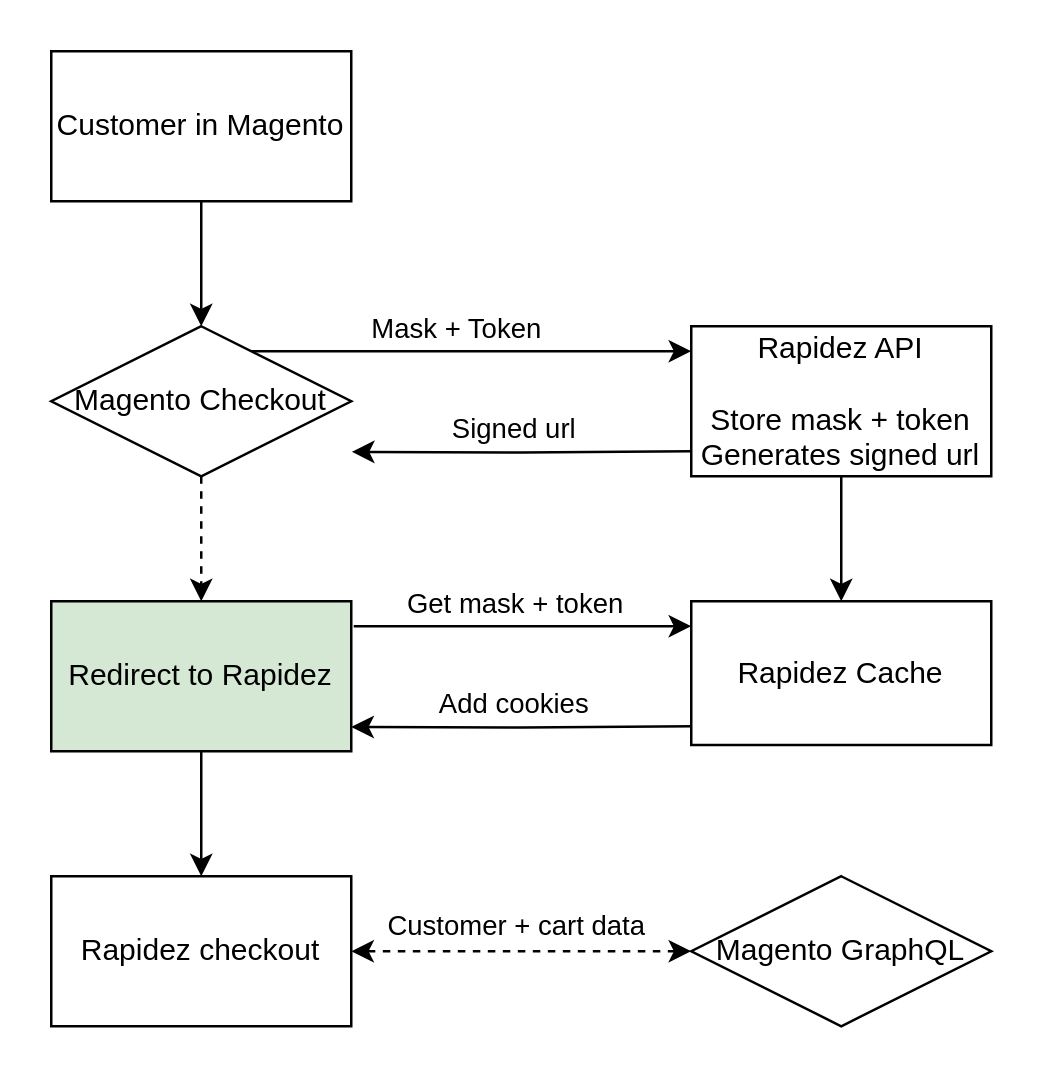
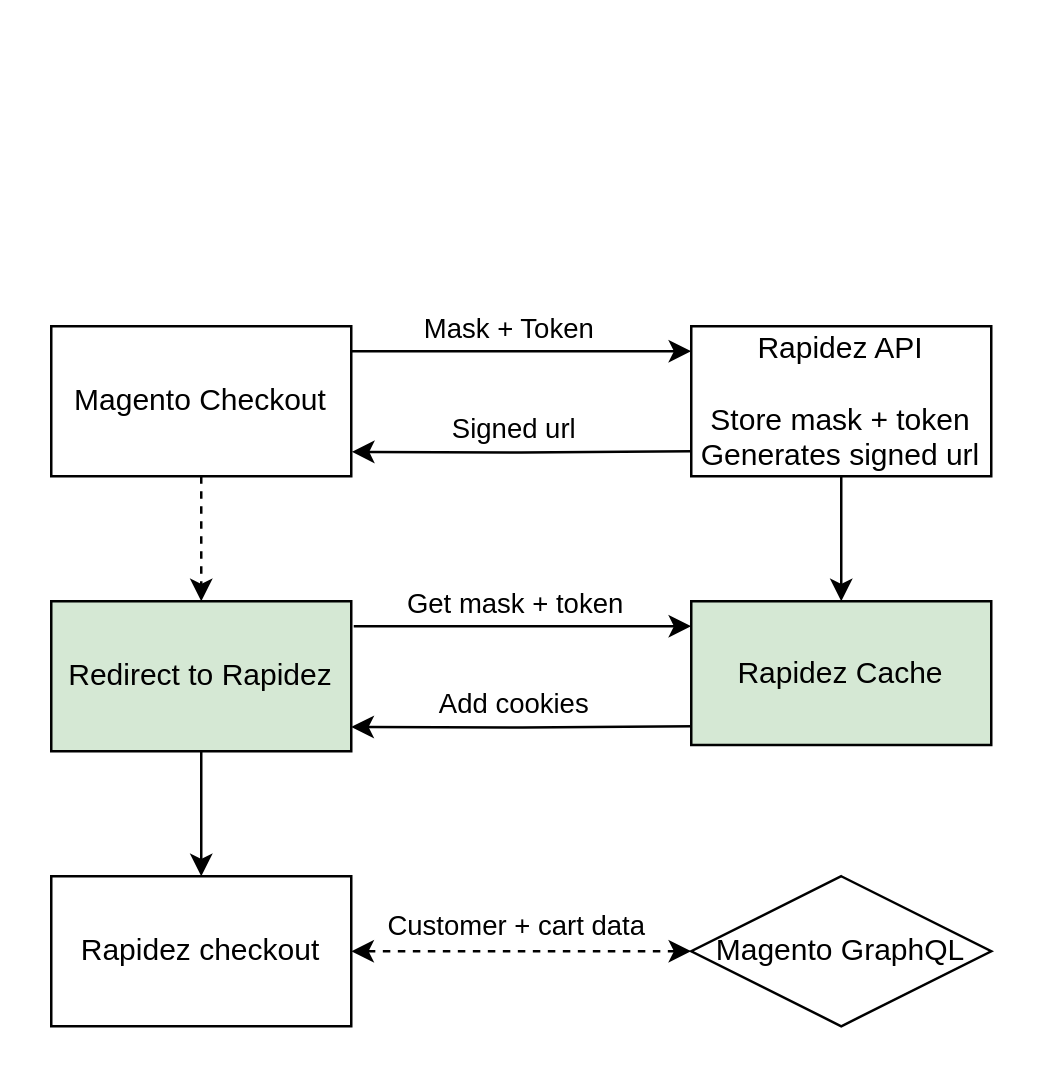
- <mxCell id="3" value="Customer in Magento" style="rounded=0;whiteSpace=wrap;html=1;" vertex="1" parent="1"><mxGeometry x="20" y="20" width="120" height="60" as="geometry" /></mxCell>
- <mxCell id="2" value="" style="edgeStyle=orthogonalEdgeStyle;rounded=0;orthogonalLoop=1;jettySize=auto;html=1;" edge="1" parent="1" source="3" target="7"><mxGeometry relative="1" as="geometry" /></mxCell>
- <mxCell id="7" value="Magento Checkout" style="rhombus;whiteSpace=wrap;html=1;" vertex="1" parent="1"><mxGeometry x="20" y="130" width="120" height="60" as="geometry" /></mxCell>
+ <mxCell id="7" value="Magento Checkout" style="rounded=0;whiteSpace=wrap;html=1;" vertex="1" parent="1"><mxGeometry x="20" y="130" width="120" height="60" as="geometry" /></mxCell>
- <mxCell id="21" value="Rapidez Cache" style="rounded=0;whiteSpace=wrap;html=1;" vertex="1" parent="1"><mxGeometry x="276" y="240" width="120" height="57.5" as="geometry" /></mxCell>
+ <mxCell id="21" value="Rapidez Cache" style="rounded=0;whiteSpace=wrap;html=1;fillColor=#d5e8d4;" vertex="1" parent="1"><mxGeometry x="276" y="240" width="120" height="57.5" as="geometry" /></mxCell>
